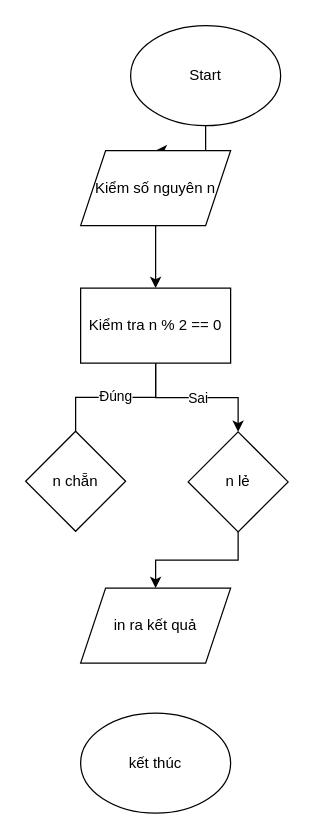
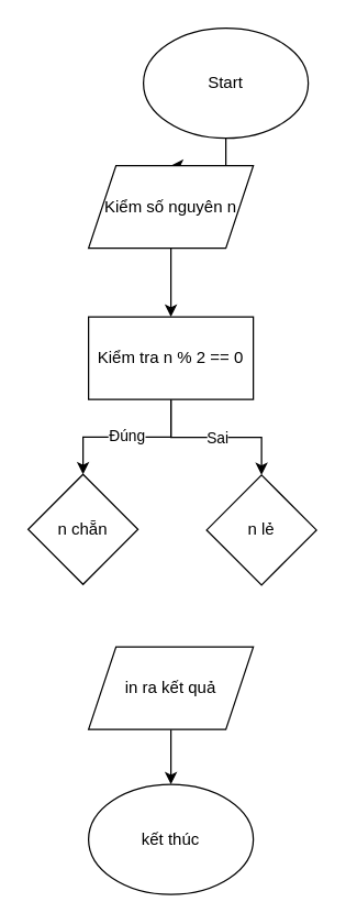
- <mxCell id="6" value="Đúng" style="edgeStyle=orthogonalEdgeStyle;rounded=0;orthogonalLoop=1;jettySize=auto;html=1;endArrow=none;" edge="1" parent="1" source="8" target="9"><mxGeometry relative="1" as="geometry" /></mxCell>
+ <mxCell id="6" value="Đúng" style="edgeStyle=orthogonalEdgeStyle;rounded=0;orthogonalLoop=1;jettySize=auto;html=1;" edge="1" parent="1" source="8" target="9"><mxGeometry relative="1" as="geometry" /></mxCell>
- <mxCell id="10" value="" style="edgeStyle=orthogonalEdgeStyle;rounded=0;orthogonalLoop=1;jettySize=auto;html=1;" edge="1" parent="1" source="11" target="13"><mxGeometry relative="1" as="geometry" /></mxCell>
+ <mxCell id="12" value="" style="edgeStyle=orthogonalEdgeStyle;rounded=0;orthogonalLoop=1;jettySize=auto;html=1;" edge="1" parent="1" source="13" target="14"><mxGeometry relative="1" as="geometry" /></mxCell>
